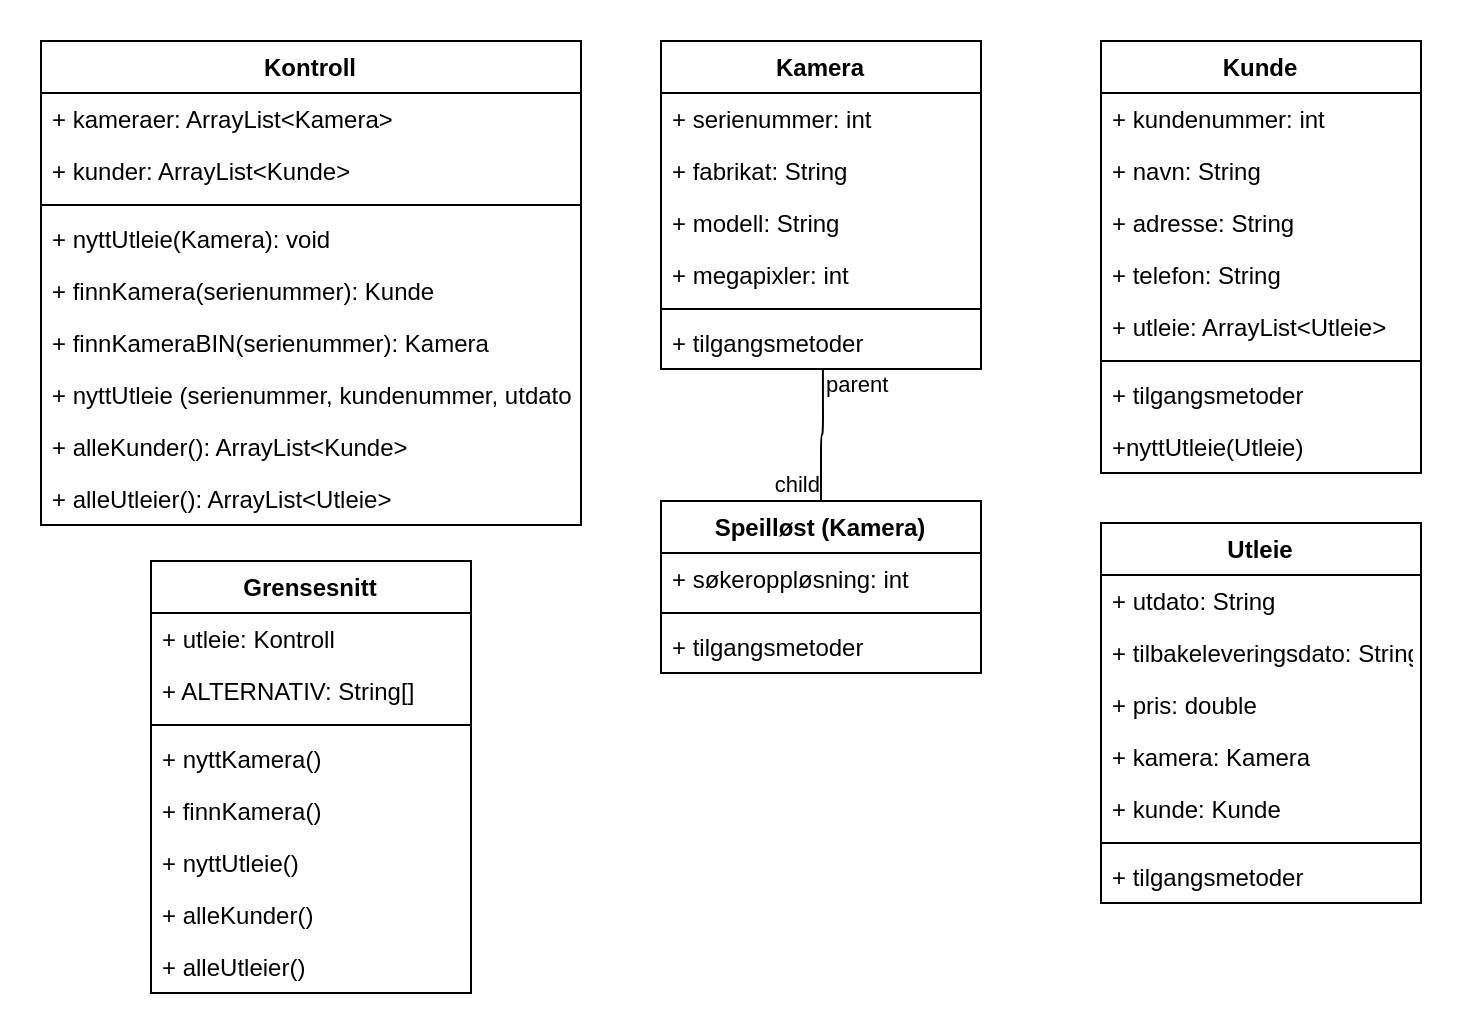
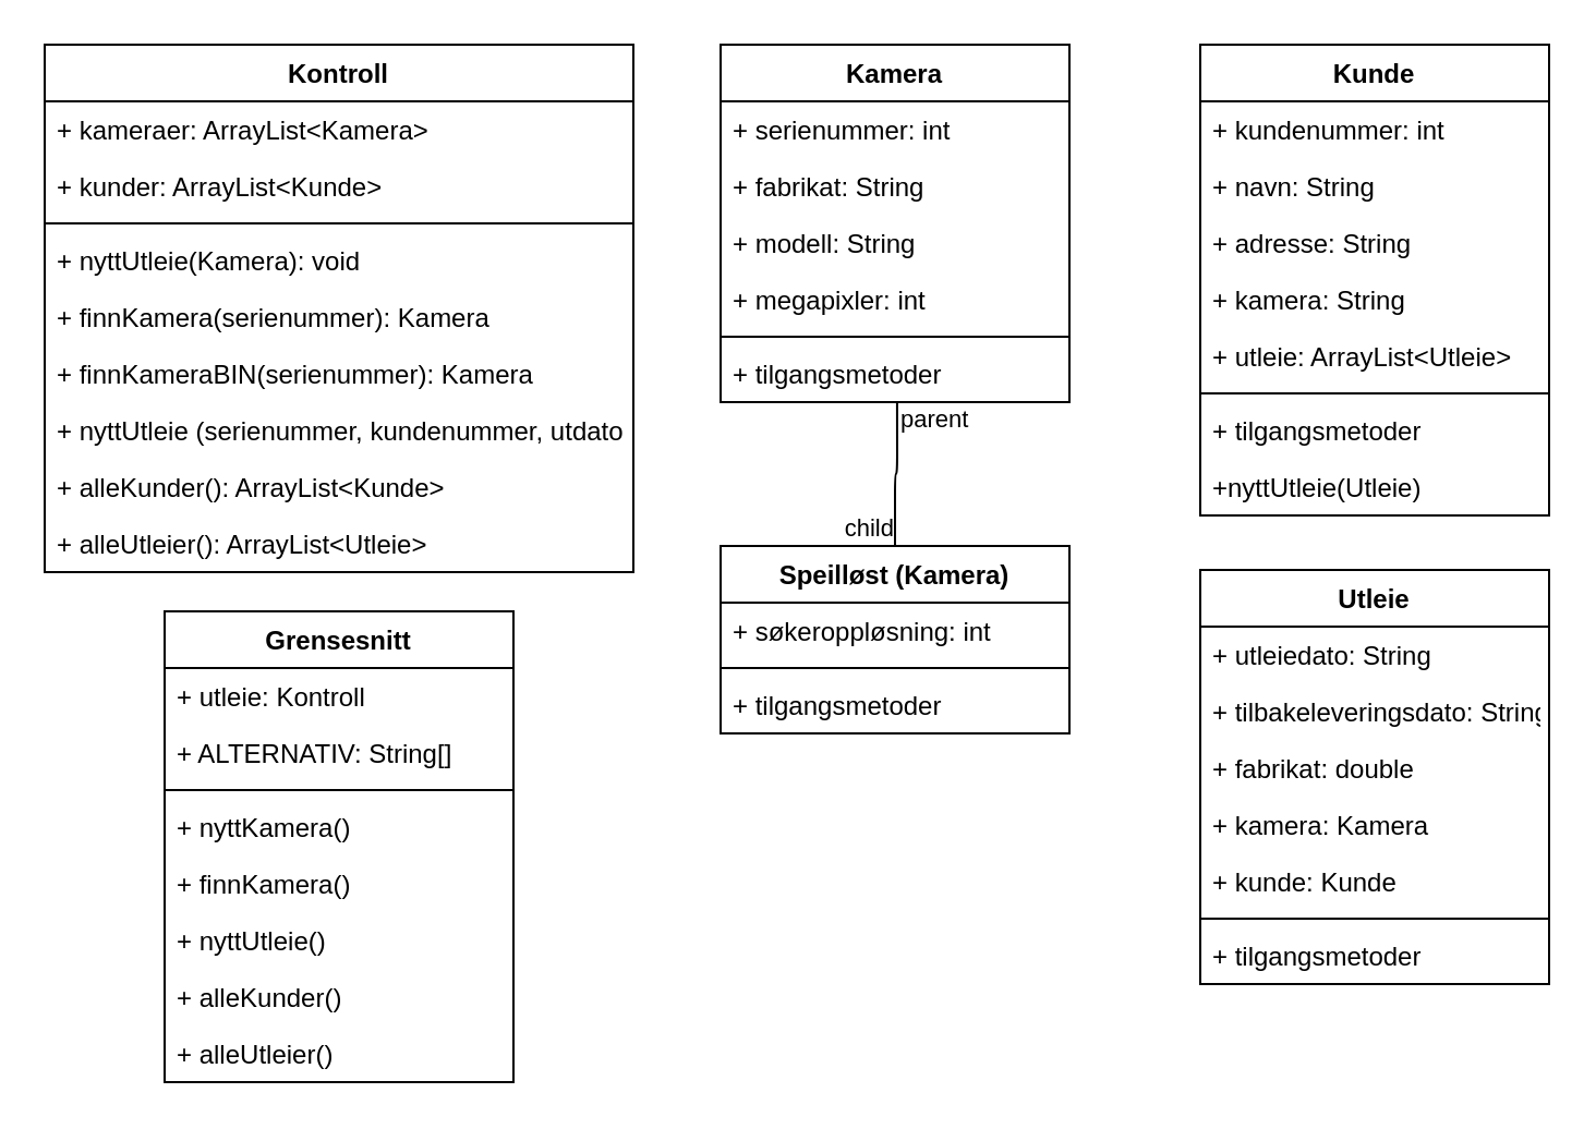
- <mxCell id="20" value="+ telefon: String" style="text;strokeColor=none;fillColor=none;align=left;verticalAlign=top;spacingLeft=4;spacingRight=4;overflow=hidden;rotatable=0;points=[[0,0.5],[1,0.5]];portConstraint=eastwest;" vertex="1" parent="16"><mxGeometry y="104" width="160" height="26" as="geometry" /></mxCell>
+ <mxCell id="20" value="+ kamera: String" style="text;strokeColor=none;fillColor=none;align=left;verticalAlign=top;spacingLeft=4;spacingRight=4;overflow=hidden;rotatable=0;points=[[0,0.5],[1,0.5]];portConstraint=eastwest;" vertex="1" parent="16"><mxGeometry y="104" width="160" height="26" as="geometry" /></mxCell>
- <mxCell id="38" value="+ finnKamera(serienummer): Kunde" style="text;strokeColor=none;fillColor=none;align=left;verticalAlign=top;spacingLeft=4;spacingRight=4;overflow=hidden;rotatable=0;points=[[0,0.5],[1,0.5]];portConstraint=eastwest;" vertex="1" parent="33"><mxGeometry y="112" width="270" height="26" as="geometry" /></mxCell>
+ <mxCell id="38" value="+ finnKamera(serienummer): Kamera" style="text;strokeColor=none;fillColor=none;align=left;verticalAlign=top;spacingLeft=4;spacingRight=4;overflow=hidden;rotatable=0;points=[[0,0.5],[1,0.5]];portConstraint=eastwest;" vertex="1" parent="33"><mxGeometry y="112" width="270" height="26" as="geometry" /></mxCell>
- <mxCell id="26" value="+ utdato: String" style="text;strokeColor=none;fillColor=none;align=left;verticalAlign=top;spacingLeft=4;spacingRight=4;overflow=hidden;rotatable=0;points=[[0,0.5],[1,0.5]];portConstraint=eastwest;" vertex="1" parent="25"><mxGeometry y="26" width="160" height="26" as="geometry" /></mxCell>
+ <mxCell id="26" value="+ utleiedato: String" style="text;strokeColor=none;fillColor=none;align=left;verticalAlign=top;spacingLeft=4;spacingRight=4;overflow=hidden;rotatable=0;points=[[0,0.5],[1,0.5]];portConstraint=eastwest;" vertex="1" parent="25"><mxGeometry y="26" width="160" height="26" as="geometry" /></mxCell>
- <mxCell id="28" value="+ pris: double" style="text;strokeColor=none;fillColor=none;align=left;verticalAlign=top;spacingLeft=4;spacingRight=4;overflow=hidden;rotatable=0;points=[[0,0.5],[1,0.5]];portConstraint=eastwest;" vertex="1" parent="25"><mxGeometry y="78" width="160" height="26" as="geometry" /></mxCell>
+ <mxCell id="28" value="+ fabrikat: double" style="text;strokeColor=none;fillColor=none;align=left;verticalAlign=top;spacingLeft=4;spacingRight=4;overflow=hidden;rotatable=0;points=[[0,0.5],[1,0.5]];portConstraint=eastwest;" vertex="1" parent="25"><mxGeometry y="78" width="160" height="26" as="geometry" /></mxCell>
